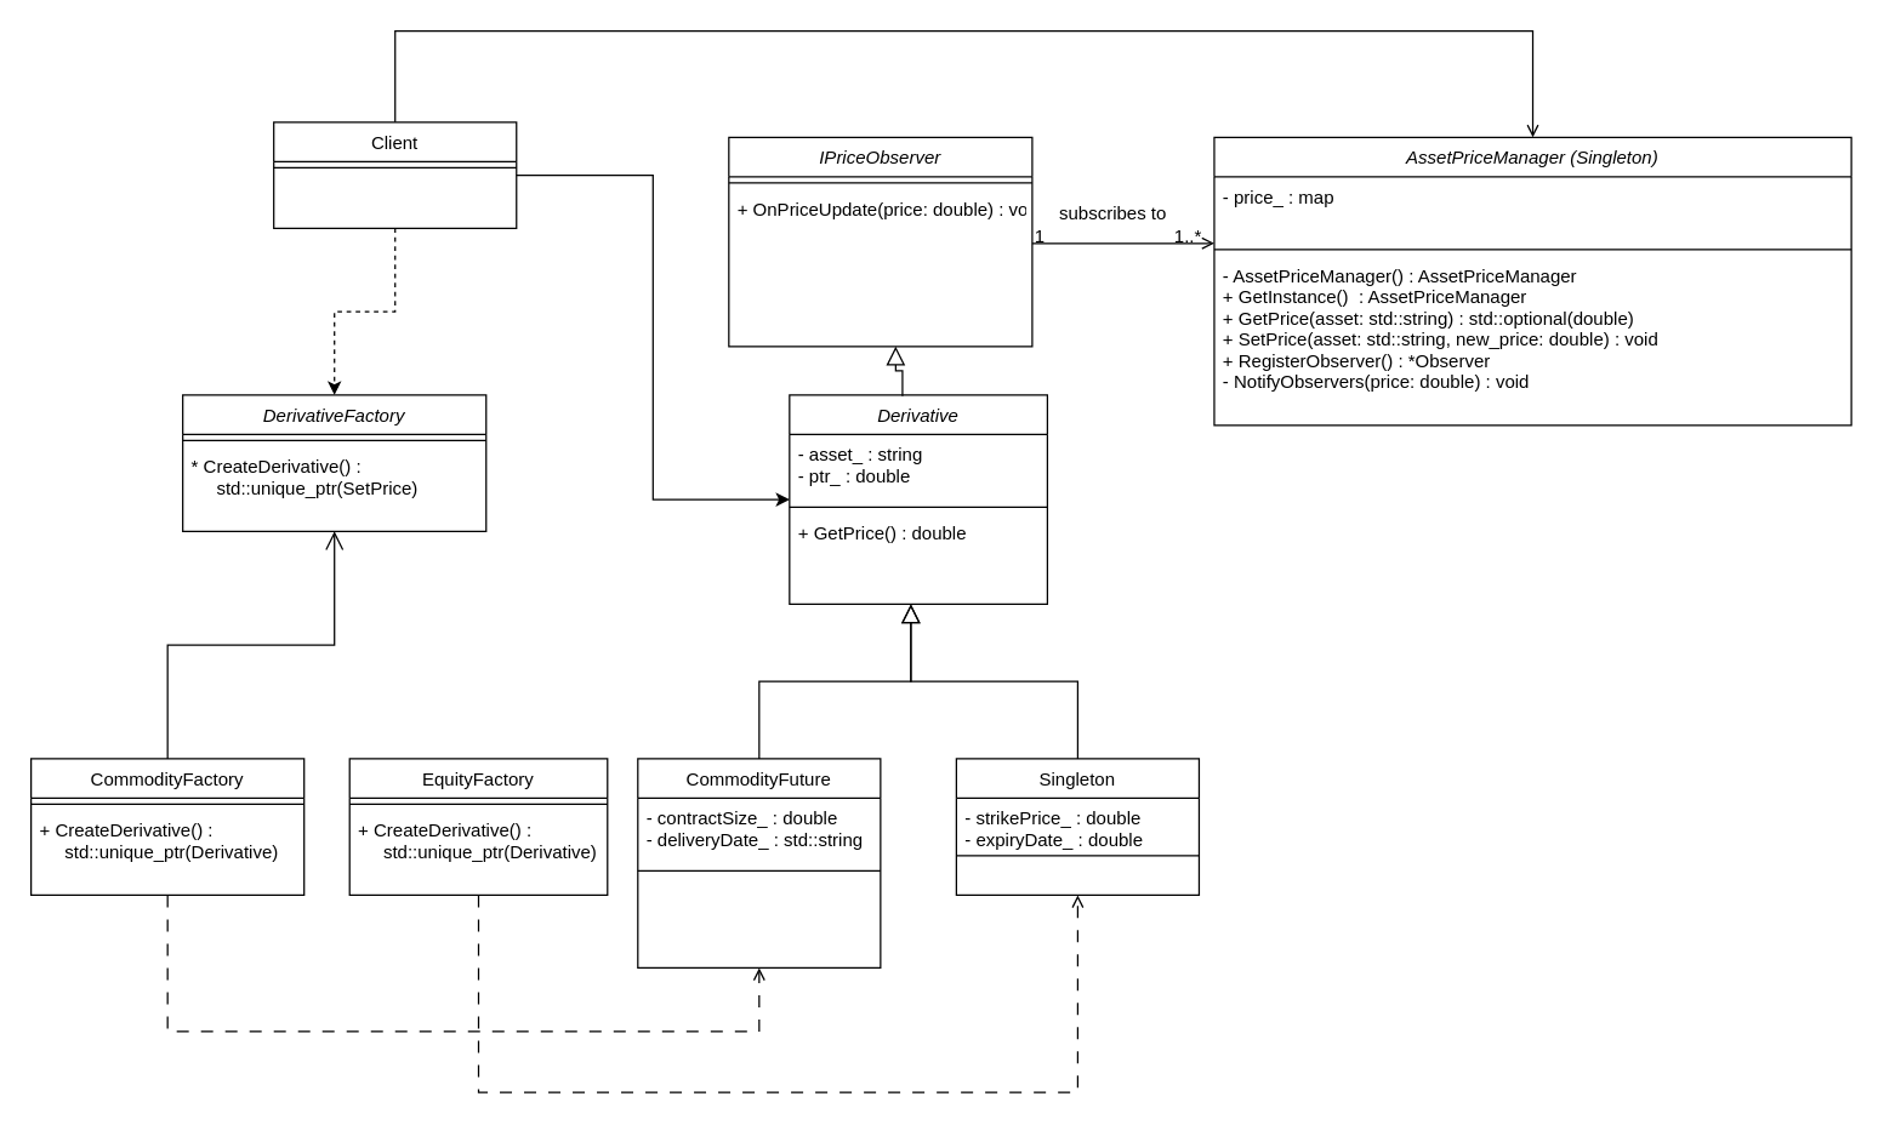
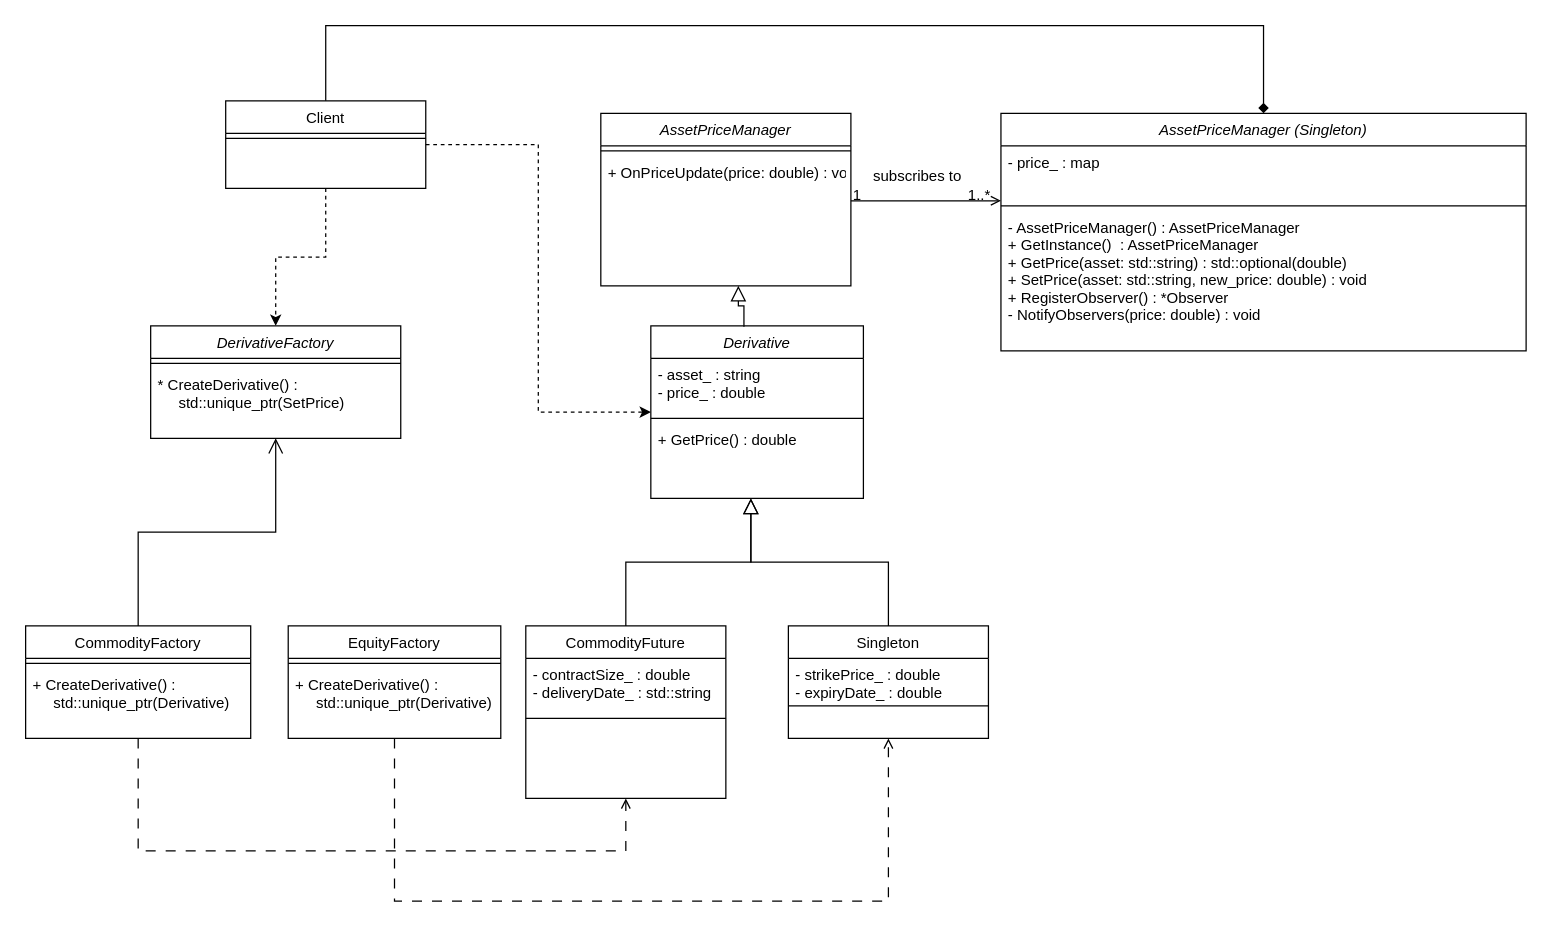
- <mxCell id="42" value="" style="endArrow=open;shadow=0;strokeWidth=1;rounded=0;curved=0;endFill=1;edgeStyle=elbowEdgeStyle;elbow=vertical;exitX=0.5;exitY=0;exitDx=0;exitDy=0;entryX=0.5;entryY=0;entryDx=0;entryDy=0;" parent="1" source="38" target="17" edge="1"><mxGeometry x="0.5" y="41" relative="1" as="geometry"><mxPoint x="180" y="-150" as="sourcePoint" /><mxPoint x="580" y="-150" as="targetPoint" /><mxPoint x="-40" y="32" as="offset" /><Array as="points"><mxPoint x="580" y="20" /></Array></mxGeometry></mxCell>
+ <mxCell id="42" value="" style="endArrow=diamond;shadow=0;strokeWidth=1;rounded=0;curved=0;endFill=1;edgeStyle=elbowEdgeStyle;elbow=vertical;exitX=0.5;exitY=0;exitDx=0;exitDy=0;entryX=0.5;entryY=0;entryDx=0;entryDy=0;" parent="1" source="38" target="17" edge="1"><mxGeometry x="0.5" y="41" relative="1" as="geometry"><mxPoint x="180" y="-150" as="sourcePoint" /><mxPoint x="580" y="-150" as="targetPoint" /><mxPoint x="-40" y="32" as="offset" /><Array as="points"><mxPoint x="580" y="20" /></Array></mxGeometry></mxCell>
- <mxCell id="14" value="IPriceObserver" style="swimlane;fontStyle=2;align=center;verticalAlign=top;childLayout=stackLayout;horizontal=1;startSize=26;horizontalStack=0;resizeParent=1;resizeLast=0;collapsible=1;marginBottom=0;rounded=0;shadow=0;strokeWidth=1;" parent="1" vertex="1"><mxGeometry x="480" y="90" width="200" height="138" as="geometry"><mxRectangle x="230" y="140" width="160" height="26" as="alternateBounds" /></mxGeometry></mxCell>
+ <mxCell id="14" value="AssetPriceManager" style="swimlane;fontStyle=2;align=center;verticalAlign=top;childLayout=stackLayout;horizontal=1;startSize=26;horizontalStack=0;resizeParent=1;resizeLast=0;collapsible=1;marginBottom=0;rounded=0;shadow=0;strokeWidth=1;" parent="1" vertex="1"><mxGeometry x="480" y="90" width="200" height="138" as="geometry"><mxRectangle x="230" y="140" width="160" height="26" as="alternateBounds" /></mxGeometry></mxCell>
- <mxCell id="40" value="" style="endArrow=classic;html=1;rounded=0;edgeStyle=elbowEdgeStyle;exitX=1;exitY=0.5;exitDx=0;exitDy=0;entryX=0;entryY=0.5;entryDx=0;entryDy=0;" parent="1" source="38" target="2" edge="1"><mxGeometry width="50" height="50" relative="1" as="geometry"><mxPoint x="390" y="300" as="sourcePoint" /><mxPoint x="440" y="250" as="targetPoint" /></mxGeometry></mxCell>
+ <mxCell id="40" value="" style="endArrow=classic;html=1;rounded=0;edgeStyle=elbowEdgeStyle;exitX=1;exitY=0.5;exitDx=0;exitDy=0;entryX=0;entryY=0.5;entryDx=0;entryDy=0;dashed=1;" parent="1" source="38" target="2" edge="1"><mxGeometry width="50" height="50" relative="1" as="geometry"><mxPoint x="390" y="300" as="sourcePoint" /><mxPoint x="440" y="250" as="targetPoint" /></mxGeometry></mxCell>
- <mxCell id="3" value="- asset_ : string &#10;- ptr_ : double" style="text;align=left;verticalAlign=top;spacingLeft=4;spacingRight=4;overflow=hidden;rotatable=0;points=[[0,0.5],[1,0.5]];portConstraint=eastwest;" parent="2" vertex="1"><mxGeometry y="26" width="170" height="44" as="geometry" /></mxCell>
+ <mxCell id="3" value="- asset_ : string &#10;- price_ : double" style="text;align=left;verticalAlign=top;spacingLeft=4;spacingRight=4;overflow=hidden;rotatable=0;points=[[0,0.5],[1,0.5]];portConstraint=eastwest;" parent="2" vertex="1"><mxGeometry y="26" width="170" height="44" as="geometry" /></mxCell>
